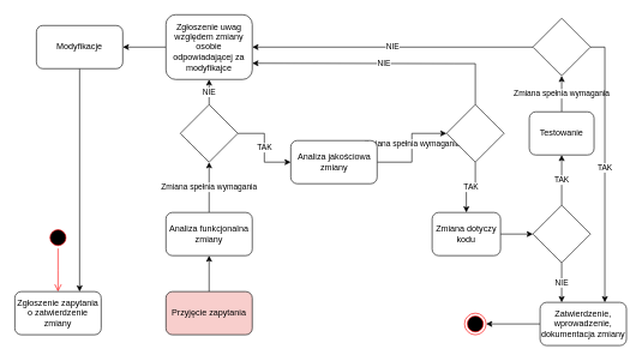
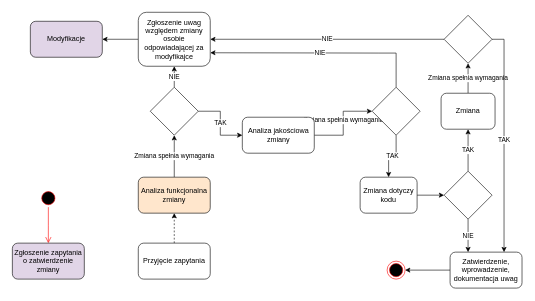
- <mxCell id="32" value="Modyfikacje" style="rounded=1;whiteSpace=wrap;html=1;" vertex="1" parent="1"><mxGeometry y="35" width="120" height="60" as="geometry" x="50" /></mxCell>
+ <mxCell id="32" value="Modyfikacje" style="rounded=1;whiteSpace=wrap;html=1;fillColor=#e1d5e7;" vertex="1" parent="1"><mxGeometry y="35" width="120" height="60" as="geometry" x="50" /></mxCell>
- <mxCell id="23" value="Testowanie" style="rounded=1;whiteSpace=wrap;html=1;" vertex="1" parent="1"><mxGeometry x="735" y="155" width="90" height="60" as="geometry" /></mxCell>
+ <mxCell id="23" value="Zmiana" style="rounded=1;whiteSpace=wrap;html=1;" vertex="1" parent="1"><mxGeometry x="735" y="155" width="90" height="60" as="geometry" /></mxCell>
- <mxCell id="8" value="Analiza funkcjonalna zmiany" style="rounded=1;whiteSpace=wrap;html=1;" vertex="1" parent="1"><mxGeometry x="230" y="295" width="120" height="60" as="geometry" /></mxCell>
+ <mxCell id="8" value="Analiza funkcjonalna zmiany" style="rounded=1;whiteSpace=wrap;html=1;fillColor=#ffe6cc;" vertex="1" parent="1"><mxGeometry x="230" y="295" width="120" height="60" as="geometry" /></mxCell>
- <mxCell id="5" style="edgeStyle=orthogonalEdgeStyle;rounded=0;orthogonalLoop=1;jettySize=auto;html=1;" edge="1" parent="1" source="6" target="8"><mxGeometry relative="1" as="geometry"><mxPoint x="290" y="325" as="targetPoint" /></mxGeometry></mxCell>
+ <mxCell id="5" style="edgeStyle=orthogonalEdgeStyle;rounded=0;orthogonalLoop=1;jettySize=auto;html=1;dashed=1;" edge="1" parent="1" source="6" target="8"><mxGeometry relative="1" as="geometry"><mxPoint x="290" y="325" as="targetPoint" /></mxGeometry></mxCell>
- <mxCell id="31" style="edgeStyle=orthogonalEdgeStyle;rounded=0;orthogonalLoop=1;jettySize=auto;html=1;entryX=0.75;entryY=0;entryDx=0;entryDy=0;" edge="1" parent="1" source="32" target="4"><mxGeometry relative="1" as="geometry" /></mxCell>
- <mxCell id="4" value="Zgłoszenie zapytania o zatwierdzenie zmiany" style="rounded=1;whiteSpace=wrap;html=1;" vertex="1" parent="1"><mxGeometry x="20" y="405" width="120" height="60" as="geometry" /></mxCell>
+ <mxCell id="4" value="Zgłoszenie zapytania o zatwierdzenie zmiany" style="rounded=1;whiteSpace=wrap;html=1;fillColor=#e1d5e7;" vertex="1" parent="1"><mxGeometry x="20" y="405" width="120" height="60" as="geometry" /></mxCell>
- <mxCell id="6" value="Przyjęcie zapytania" style="rounded=1;whiteSpace=wrap;html=1;fillColor=#f8cecc;" vertex="1" parent="1"><mxGeometry x="230" y="405" width="120" height="60" as="geometry" /></mxCell>
+ <mxCell id="6" value="Przyjęcie zapytania" style="rounded=1;whiteSpace=wrap;html=1;" vertex="1" parent="1"><mxGeometry x="230" y="405" width="120" height="60" as="geometry" /></mxCell>
- <mxCell id="28" value="Zatwierdzenie, wprowadzenie, dokumentacja zmiany" style="rounded=1;whiteSpace=wrap;html=1;" vertex="1" parent="1"><mxGeometry x="750" y="420" width="120" height="60" as="geometry" /></mxCell>
+ <mxCell id="28" value="Zatwierdzenie, wprowadzenie, dokumentacja uwag" style="rounded=1;whiteSpace=wrap;html=1;" vertex="1" parent="1"><mxGeometry x="750" y="420" width="120" height="60" as="geometry" /></mxCell>
